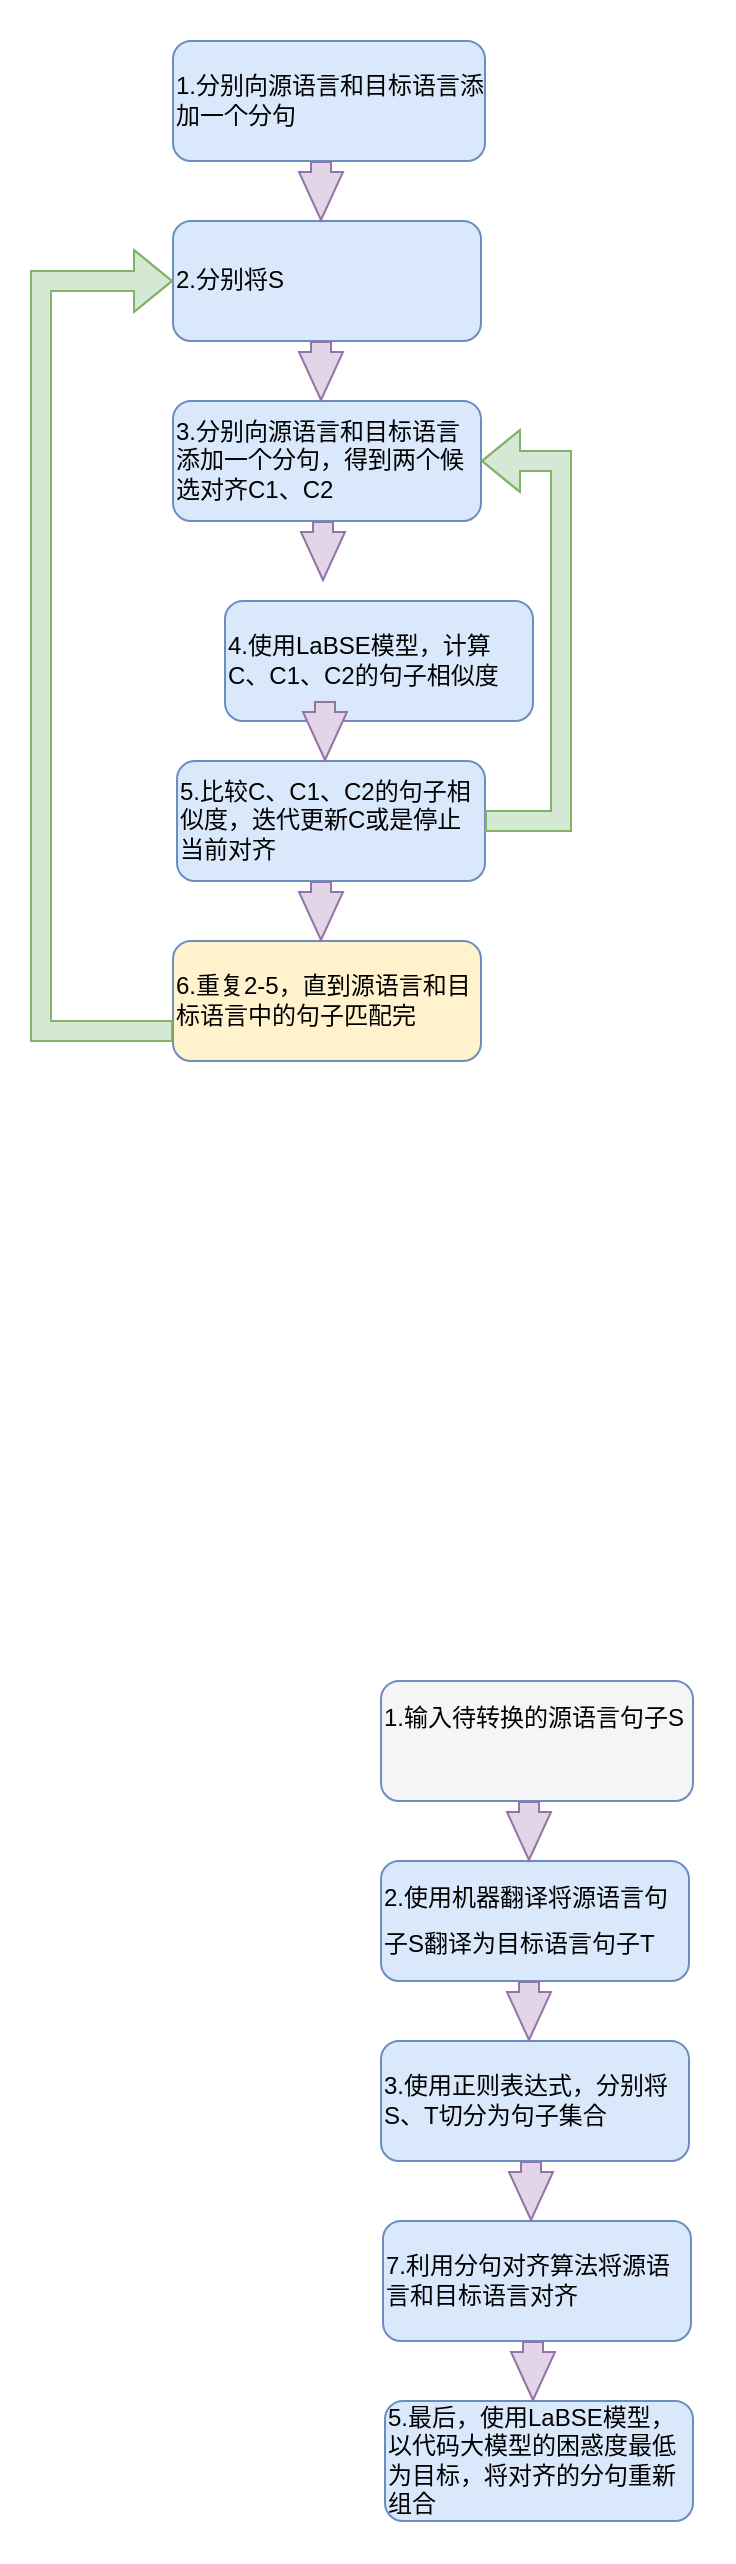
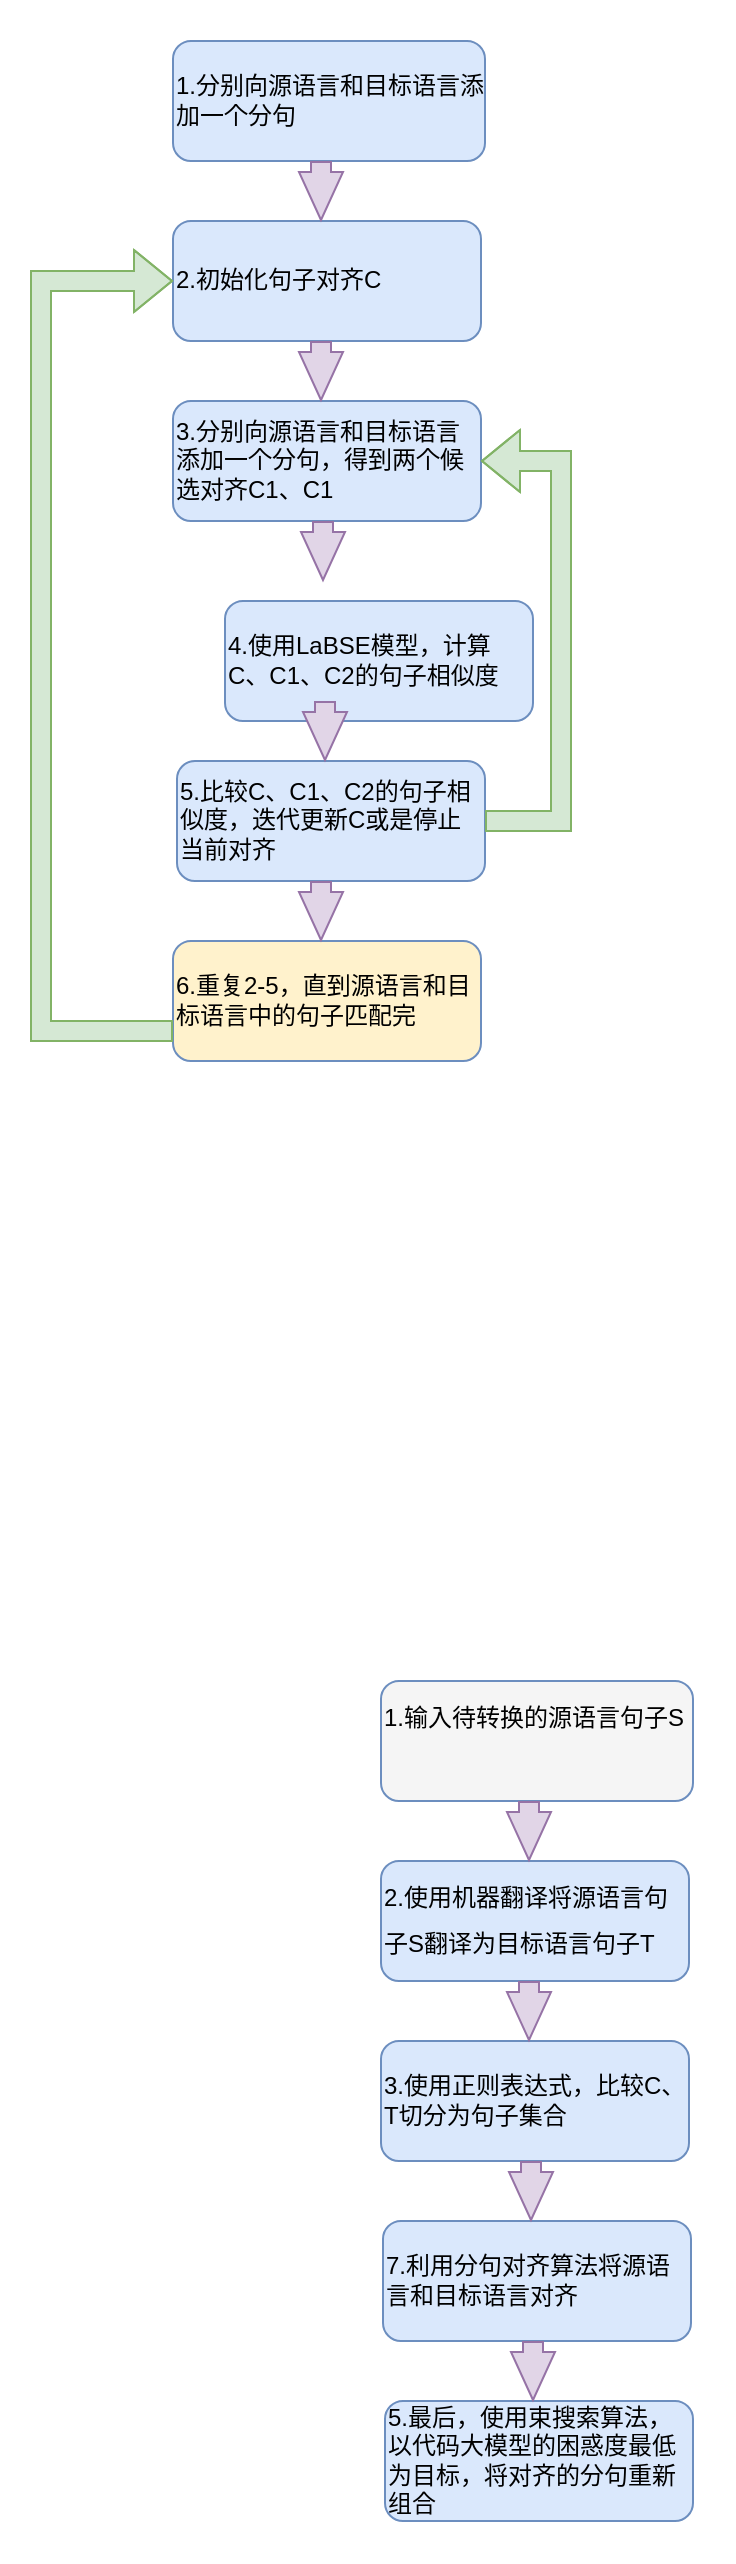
- <mxCell id="4" value="2.分别将S" style="rounded=1;whiteSpace=wrap;html=1;align=left;verticalAlign=middle;fillColor=#dae8fc;strokeColor=#6c8ebf;" vertex="1" parent="2"><mxGeometry x="66" y="90" width="154" height="60" as="geometry" /></mxCell>
+ <mxCell id="4" value="2.初始化句子对齐C" style="rounded=1;whiteSpace=wrap;html=1;align=left;verticalAlign=middle;fillColor=#dae8fc;strokeColor=#6c8ebf;" vertex="1" parent="2"><mxGeometry x="66" y="90" width="154" height="60" as="geometry" /></mxCell>
- <mxCell id="6" value="&lt;p class=&quot;MsoNormal&quot;&gt;3.分别向源语言和目标语言添加一个分句，得到两个候选对齐C1、C2&lt;/p&gt;" style="rounded=1;whiteSpace=wrap;html=1;align=left;fillColor=#dae8fc;strokeColor=#6c8ebf;" vertex="1" parent="2"><mxGeometry x="66" y="180" width="154" height="60" as="geometry" /></mxCell>
+ <mxCell id="6" value="&lt;p class=&quot;MsoNormal&quot;&gt;3.分别向源语言和目标语言添加一个分句，得到两个候选对齐C1、C1&lt;/p&gt;" style="rounded=1;whiteSpace=wrap;html=1;align=left;fillColor=#dae8fc;strokeColor=#6c8ebf;" vertex="1" parent="2"><mxGeometry x="66" y="180" width="154" height="60" as="geometry" /></mxCell>
- <mxCell id="19" value="&lt;p class=&quot;MsoNormal&quot;&gt;3.使用正则表达式，分别将S、T切分为句子集合&lt;/p&gt;" style="rounded=1;whiteSpace=wrap;html=1;align=left;fillColor=#dae8fc;strokeColor=#6c8ebf;container=0;" vertex="1" parent="1"><mxGeometry x="190" y="1020" width="154" height="60" as="geometry" /></mxCell>
+ <mxCell id="19" value="&lt;p class=&quot;MsoNormal&quot;&gt;3.使用正则表达式，比较C、T切分为句子集合&lt;/p&gt;" style="rounded=1;whiteSpace=wrap;html=1;align=left;fillColor=#dae8fc;strokeColor=#6c8ebf;container=0;" vertex="1" parent="1"><mxGeometry x="190" y="1020" width="154" height="60" as="geometry" /></mxCell>
- <mxCell id="23" value="5.最后，使用LaBSE模型，以代码大模型的困惑度最低为目标，将对齐的分句重新组合" style="rounded=1;whiteSpace=wrap;html=1;align=left;fillColor=#dae8fc;strokeColor=#6c8ebf;container=0;" vertex="1" parent="1"><mxGeometry x="192" y="1200" width="154" height="60" as="geometry" /></mxCell>
+ <mxCell id="23" value="5.最后，使用束搜索算法，以代码大模型的困惑度最低为目标，将对齐的分句重新组合" style="rounded=1;whiteSpace=wrap;html=1;align=left;fillColor=#dae8fc;strokeColor=#6c8ebf;container=0;" vertex="1" parent="1"><mxGeometry x="192" y="1200" width="154" height="60" as="geometry" /></mxCell>
